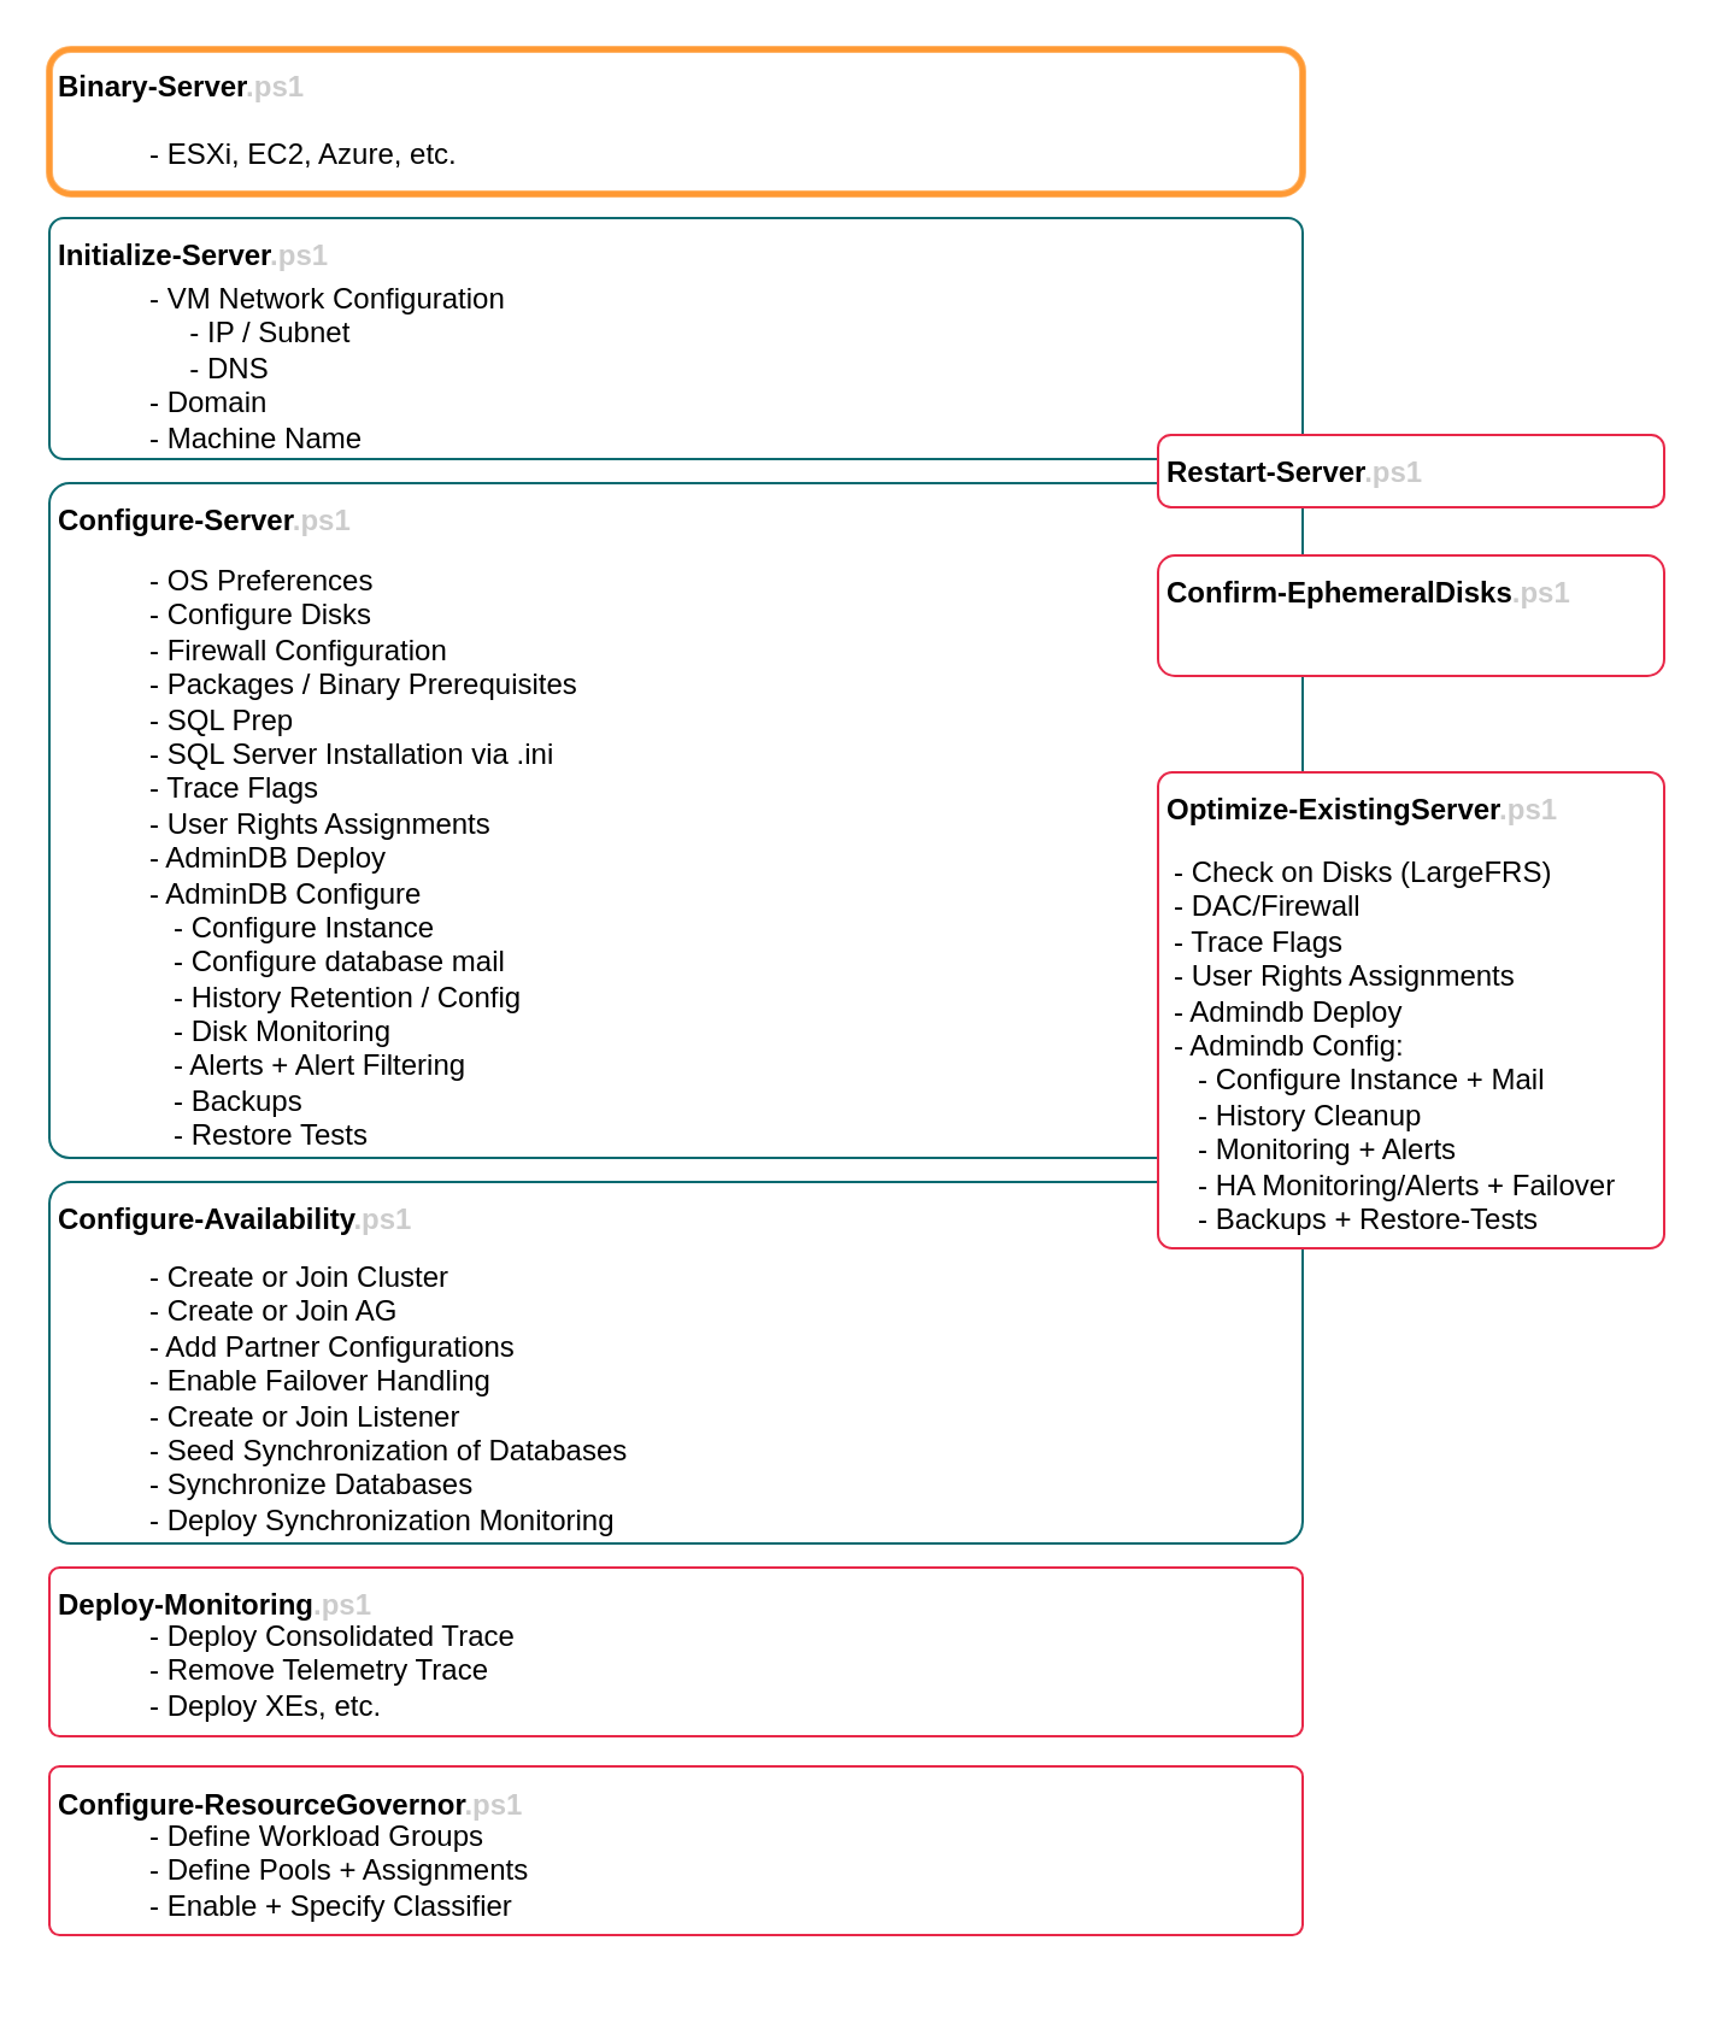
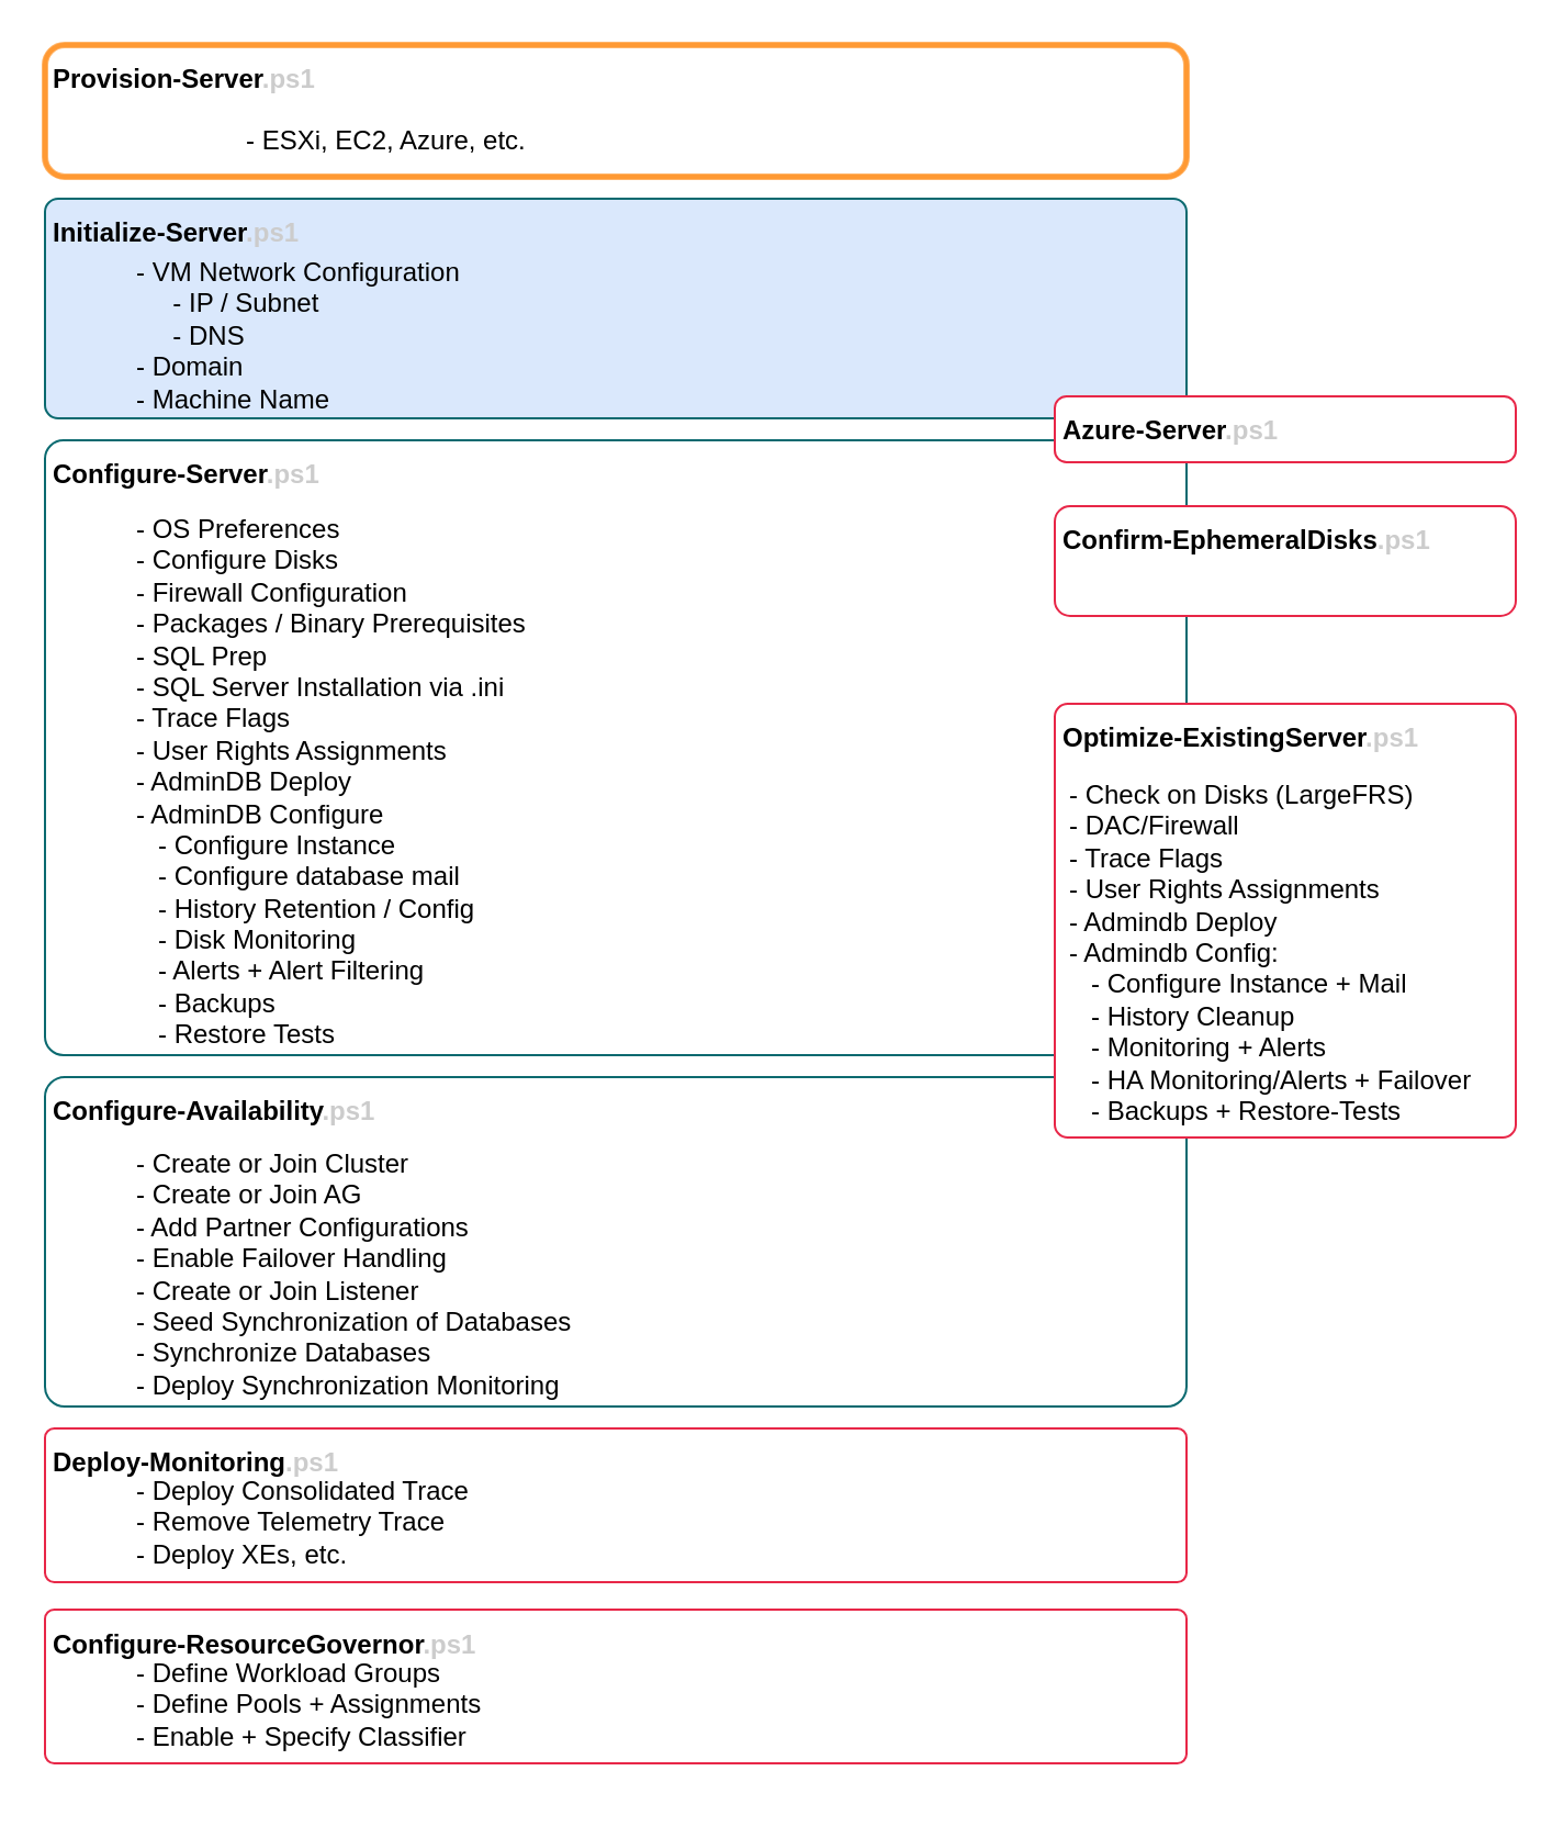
- <mxCell id="3" value="&lt;b&gt;Binary-Server&lt;font color=&quot;#cccccc&quot;&gt;.ps1&lt;/font&gt;&lt;/b&gt;" style="rounded=1;whiteSpace=wrap;html=1;align=left;verticalAlign=top;spacingTop=2;spacingLeft=2;spacingBottom=2;spacingRight=2;fillColor=none;strokeWidth=2;strokeColor=#FF9933;" parent="2" vertex="1"><mxGeometry width="520" height="60" as="geometry" /></mxCell>
+ <mxCell id="3" value="&lt;b&gt;Provision-Server&lt;font color=&quot;#cccccc&quot;&gt;.ps1&lt;/font&gt;&lt;/b&gt;" style="rounded=1;whiteSpace=wrap;html=1;align=left;verticalAlign=top;spacingTop=2;spacingLeft=2;spacingBottom=2;spacingRight=2;fillColor=none;strokeWidth=2;strokeColor=#FF9933;" parent="2" vertex="1"><mxGeometry width="520" height="60" as="geometry" /></mxCell>
- <mxCell id="4" value="- ESXi, EC2, Azure, etc." style="text;html=1;strokeColor=none;fillColor=none;align=left;verticalAlign=top;whiteSpace=wrap;rounded=0;" parent="2" vertex="1"><mxGeometry x="40" y="30" width="240" height="20" as="geometry" /></mxCell>
+ <mxCell id="4" value="- ESXi, EC2, Azure, etc." style="text;html=1;strokeColor=none;fillColor=none;align=left;verticalAlign=top;whiteSpace=wrap;rounded=0;" parent="2" vertex="1"><mxGeometry x="90" y="30" width="240" height="20" as="geometry" /></mxCell>
- <mxCell id="12" value="&lt;b&gt;Initialize-Server&lt;font color=&quot;#cccccc&quot;&gt;.ps1&lt;/font&gt;&lt;/b&gt;" style="rounded=1;whiteSpace=wrap;html=1;align=left;verticalAlign=top;spacingTop=2;spacingLeft=2;spacingBottom=2;spacingRight=2;strokeColor=#0B6A70;arcSize=6;" parent="11" vertex="1"><mxGeometry width="520" height="100" as="geometry" /></mxCell>
+ <mxCell id="12" value="&lt;b&gt;Initialize-Server&lt;font color=&quot;#cccccc&quot;&gt;.ps1&lt;/font&gt;&lt;/b&gt;" style="rounded=1;whiteSpace=wrap;html=1;align=left;verticalAlign=top;spacingTop=2;spacingLeft=2;spacingBottom=2;spacingRight=2;strokeColor=#0B6A70;arcSize=6;fillColor=#dae8fc;" parent="11" vertex="1"><mxGeometry width="520" height="100" as="geometry" /></mxCell>
- <mxCell id="20" value="&lt;b&gt;Restart-Server&lt;font color=&quot;#cccccc&quot;&gt;.ps1&lt;/font&gt;&lt;/b&gt;" style="rounded=1;whiteSpace=wrap;html=1;align=left;verticalAlign=top;spacingTop=2;spacingLeft=2;spacingBottom=2;spacingRight=2;arcSize=18;strokeColor=#E82748;" parent="1" vertex="1"><mxGeometry x="480" y="180" width="210" height="30" as="geometry" /></mxCell>
+ <mxCell id="20" value="&lt;b&gt;Azure-Server&lt;font color=&quot;#cccccc&quot;&gt;.ps1&lt;/font&gt;&lt;/b&gt;" style="rounded=1;whiteSpace=wrap;html=1;align=left;verticalAlign=top;spacingTop=2;spacingLeft=2;spacingBottom=2;spacingRight=2;arcSize=18;strokeColor=#E82748;" parent="1" vertex="1"><mxGeometry x="480" y="180" width="210" height="30" as="geometry" /></mxCell>
